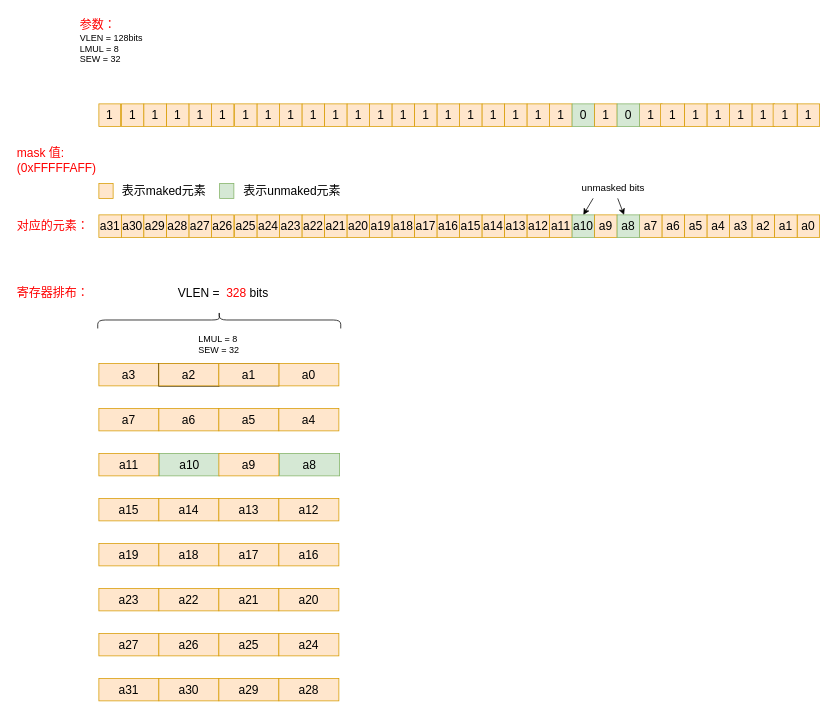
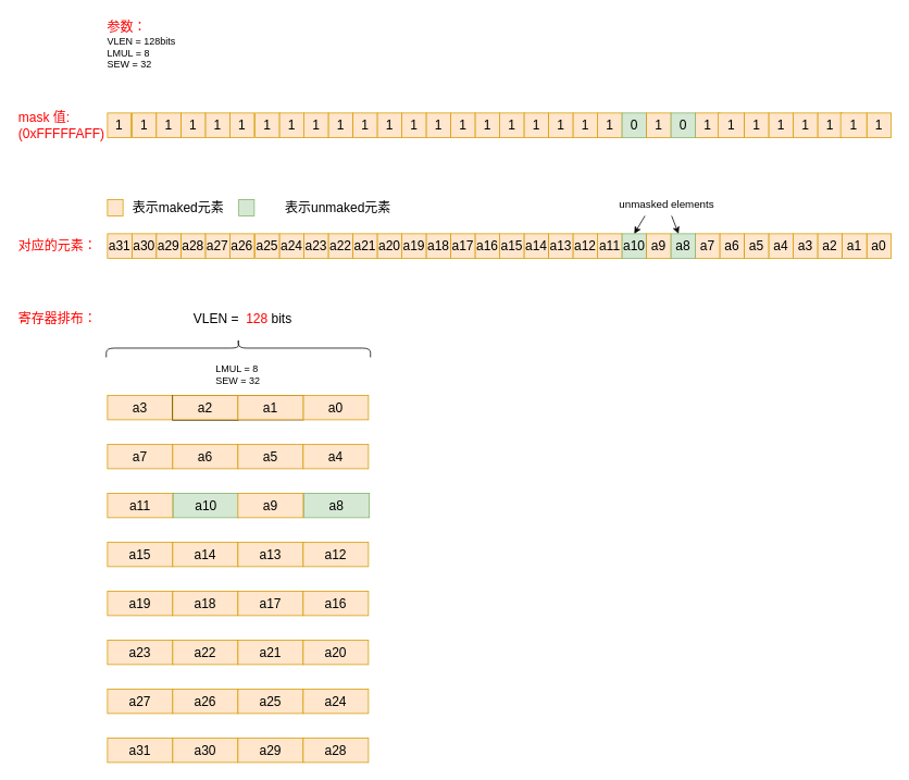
- <mxCell id="45" value="&lt;font color=&quot;#ff0000&quot; style=&quot;font-size: 16px;&quot;&gt;参数：&lt;/font&gt;&lt;br&gt;VLEN = 128bits&lt;br&gt;LMUL = 8&lt;br&gt;SEW = 32" style="text;strokeColor=none;align=left;fillColor=none;html=1;verticalAlign=middle;whiteSpace=wrap;rounded=0;" parent="1" vertex="1"><mxGeometry x="104" y="20" width="100" height="70" as="geometry" /></mxCell>
+ <mxCell id="45" value="&lt;font color=&quot;#ff0000&quot; style=&quot;font-size: 16px;&quot;&gt;参数：&lt;/font&gt;&lt;br&gt;VLEN = 128bits&lt;br&gt;LMUL = 8&lt;br&gt;SEW = 32" style="text;strokeColor=none;align=left;fillColor=none;html=1;verticalAlign=middle;whiteSpace=wrap;rounded=0;" parent="1" vertex="1"><mxGeometry x="129" y="20" width="100" height="70" as="geometry" /></mxCell>
- <mxCell id="110" value="&lt;font color=&quot;#ff0000&quot; style=&quot;font-size: 16px;&quot;&gt;mask 值:&lt;br&gt;(0xFFFFFAFF)&lt;/font&gt;" style="text;strokeColor=none;align=left;fillColor=none;html=1;verticalAlign=middle;whiteSpace=wrap;rounded=0;" parent="1" vertex="1"><mxGeometry x="20" y="198" width="111" height="30" as="geometry" /></mxCell>
+ <mxCell id="110" value="&lt;font color=&quot;#ff0000&quot; style=&quot;font-size: 16px;&quot;&gt;mask 值:&lt;br&gt;(0xFFFFFAFF)&lt;/font&gt;" style="text;strokeColor=none;align=left;fillColor=none;html=1;verticalAlign=middle;whiteSpace=wrap;rounded=0;" parent="1" vertex="1"><mxGeometry x="20" y="138" width="111" height="30" as="geometry" /></mxCell>
- <mxCell id="74" value="&lt;font style=&quot;font-size: 13px;&quot;&gt;unmasked bits&lt;/font&gt;" style="text;strokeColor=none;align=center;fillColor=none;html=1;verticalAlign=middle;whiteSpace=wrap;rounded=0;" parent="1" vertex="1"><mxGeometry x="747" y="234" width="140" height="30" as="geometry" /></mxCell>
+ <mxCell id="74" value="&lt;font style=&quot;font-size: 13px;&quot;&gt;unmasked elements&lt;/font&gt;" style="text;strokeColor=none;align=center;fillColor=none;html=1;verticalAlign=middle;whiteSpace=wrap;rounded=0;" parent="1" vertex="1"><mxGeometry x="747" y="234" width="140" height="30" as="geometry" /></mxCell>
- <mxCell id="115" value="&lt;span style=&quot;font-size: 16px;&quot;&gt;表示unmaked元素&lt;/span&gt;" style="text;strokeColor=none;align=left;fillColor=none;html=1;verticalAlign=middle;whiteSpace=wrap;rounded=0;" parent="1" vertex="1"><mxGeometry x="322" y="239.16" width="148" height="30" as="geometry" /></mxCell>
+ <mxCell id="115" value="&lt;span style=&quot;font-size: 16px;&quot;&gt;表示unmaked元素&lt;/span&gt;" style="text;strokeColor=none;align=left;fillColor=none;html=1;verticalAlign=middle;whiteSpace=wrap;rounded=0;" parent="1" vertex="1"><mxGeometry x="347" y="239.16" width="148" height="30" as="geometry" /></mxCell>
- <mxCell id="14" value="&lt;font style=&quot;font-size: 16px;&quot;&gt;VLEN =&amp;nbsp; &lt;font style=&quot;font-size: 16px;&quot; color=&quot;#ff0000&quot;&gt;328 &lt;/font&gt;bits&lt;/font&gt;" style="text;strokeColor=none;align=center;fillColor=none;html=1;verticalAlign=middle;whiteSpace=wrap;rounded=0;" parent="1" vertex="1"><mxGeometry x="232.32" y="375" width="130" height="30" as="geometry" /></mxCell>
+ <mxCell id="14" value="&lt;font style=&quot;font-size: 16px;&quot;&gt;VLEN =&amp;nbsp; &lt;font style=&quot;font-size: 16px;&quot; color=&quot;#ff0000&quot;&gt;128 &lt;/font&gt;bits&lt;/font&gt;" style="text;strokeColor=none;align=center;fillColor=none;html=1;verticalAlign=middle;whiteSpace=wrap;rounded=0;" parent="1" vertex="1"><mxGeometry x="232.32" y="375" width="130" height="30" as="geometry" /></mxCell>
